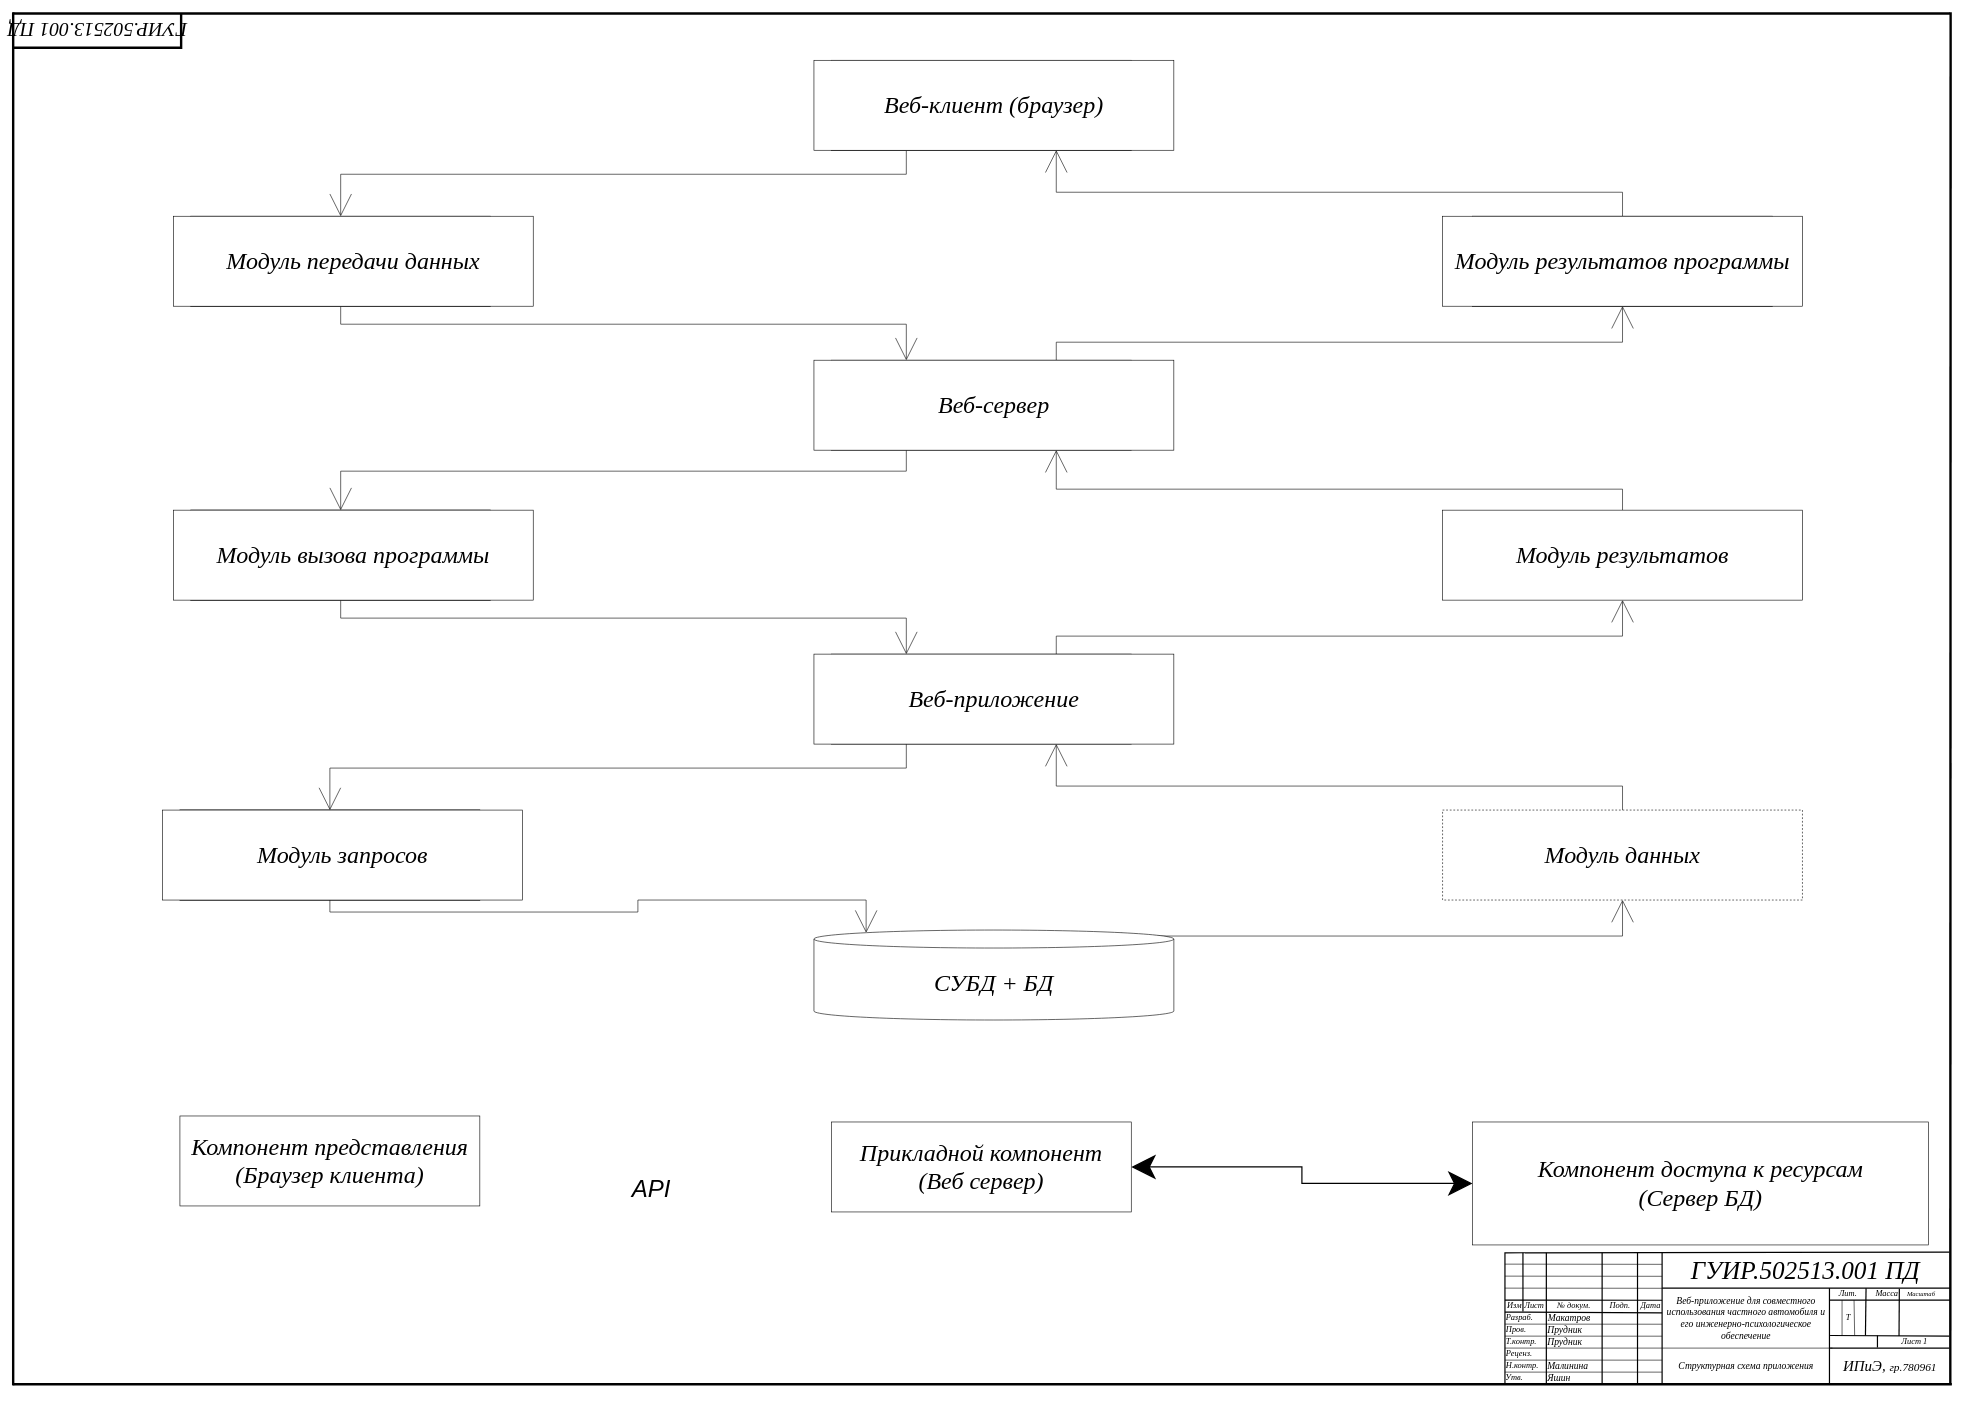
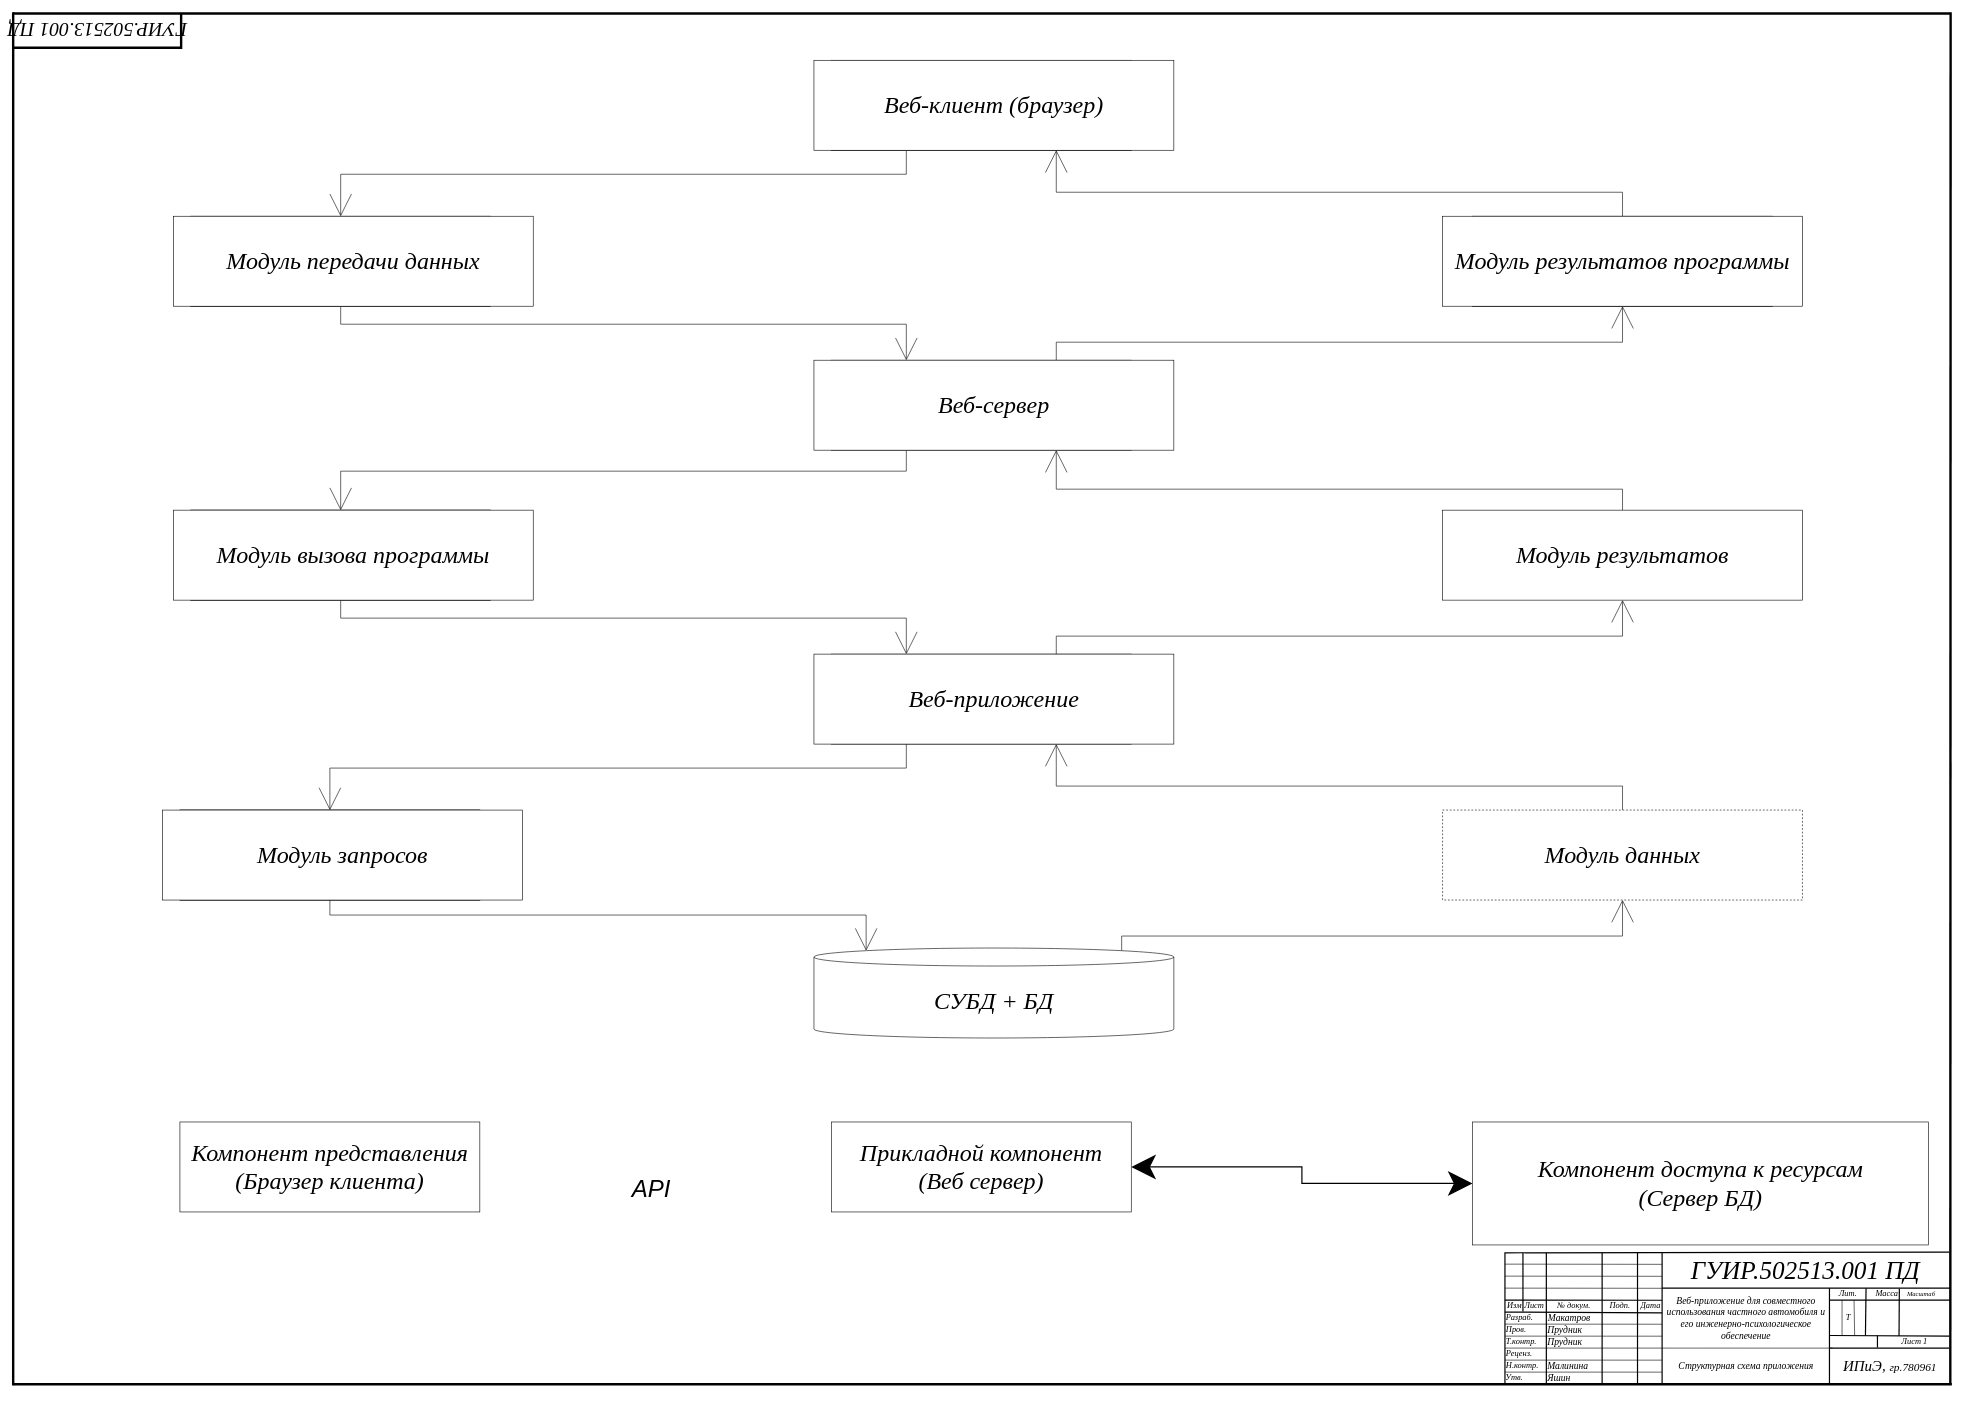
- <mxCell id="11" value="&lt;font style=&quot;font-size: 40px&quot; face=&quot;ISOCPEUR&quot;&gt;СУБД + БД&lt;/font&gt;" style="shape=cylinder3;whiteSpace=wrap;html=1;boundedLbl=1;backgroundOutline=1;size=15;fontStyle=2" parent="1" vertex="1"><mxGeometry x="1356" y="1550" width="600" height="150" as="geometry" /></mxCell>
+ <mxCell id="11" value="&lt;font style=&quot;font-size: 40px&quot; face=&quot;ISOCPEUR&quot;&gt;СУБД + БД&lt;/font&gt;" style="shape=cylinder3;whiteSpace=wrap;html=1;boundedLbl=1;backgroundOutline=1;size=15;fontStyle=2" parent="1" vertex="1"><mxGeometry x="1356" y="1580" width="600" height="150" as="geometry" /></mxCell>
- <mxCell id="12" value="&lt;font face=&quot;ISOCPEUR&quot; style=&quot;font-size: 40px&quot;&gt;Компонент представления&lt;br&gt;(Браузер клиента)&lt;br&gt;&lt;/font&gt;" style="rounded=0;whiteSpace=wrap;html=1;fontStyle=2" parent="1" vertex="1"><mxGeometry x="299" y="1860" width="500" height="150" as="geometry" /></mxCell>
+ <mxCell id="12" value="&lt;font face=&quot;ISOCPEUR&quot; style=&quot;font-size: 40px&quot;&gt;Компонент представления&lt;br&gt;(Браузер клиента)&lt;br&gt;&lt;/font&gt;" style="rounded=0;whiteSpace=wrap;html=1;fontStyle=2" parent="1" vertex="1"><mxGeometry x="299" y="1870" width="500" height="150" as="geometry" /></mxCell>
